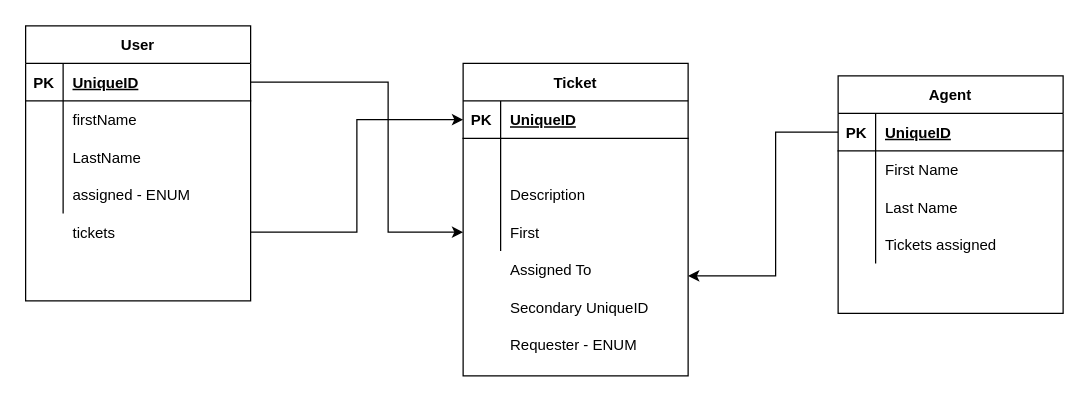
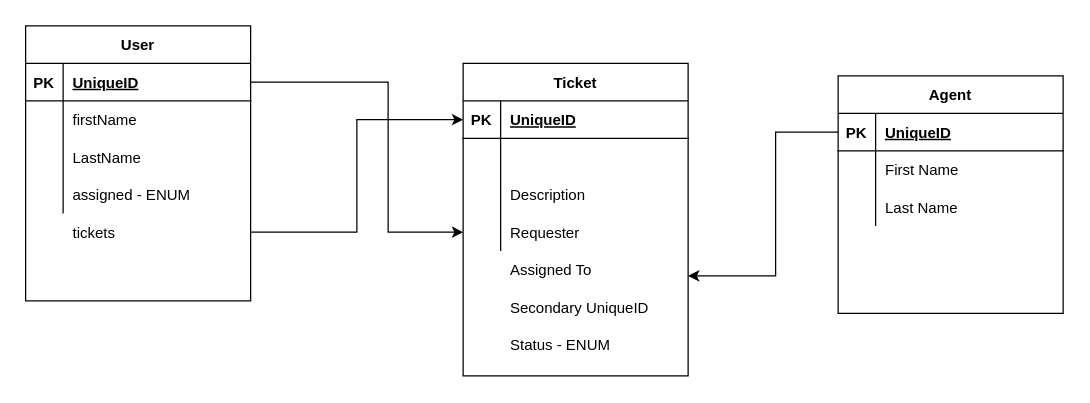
- <mxCell id="30" value="First" style="shape=partialRectangle;connectable=0;fillColor=none;top=0;left=0;bottom=0;right=0;align=left;spacingLeft=6;overflow=hidden;" vertex="1" parent="28"><mxGeometry x="30" width="150" height="30" as="geometry" /></mxCell>
+ <mxCell id="30" value="Requester" style="shape=partialRectangle;connectable=0;fillColor=none;top=0;left=0;bottom=0;right=0;align=left;spacingLeft=6;overflow=hidden;" vertex="1" parent="28"><mxGeometry x="30" width="150" height="30" as="geometry" /></mxCell>
- <mxCell id="47" value="Tickets assigned" style="shape=partialRectangle;connectable=0;fillColor=none;top=0;left=0;bottom=0;right=0;align=left;spacingLeft=6;overflow=hidden;" vertex="1" parent="45"><mxGeometry x="30" width="150" height="30" as="geometry" /></mxCell>
- <mxCell id="34" value="Requester - ENUM" style="shape=partialRectangle;connectable=0;fillColor=none;top=0;left=0;bottom=0;right=0;align=left;spacingLeft=6;overflow=hidden;" vertex="1" parent="1"><mxGeometry x="400" y="260" width="150" height="30" as="geometry" /></mxCell>
+ <mxCell id="34" value="Status - ENUM" style="shape=partialRectangle;connectable=0;fillColor=none;top=0;left=0;bottom=0;right=0;align=left;spacingLeft=6;overflow=hidden;" vertex="1" parent="1"><mxGeometry x="400" y="260" width="150" height="30" as="geometry" /></mxCell>
